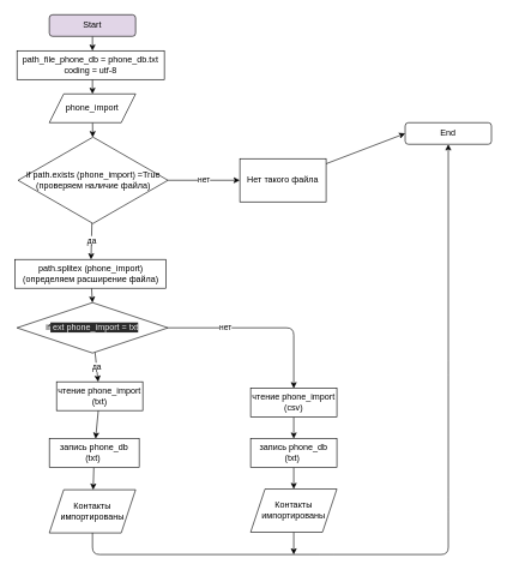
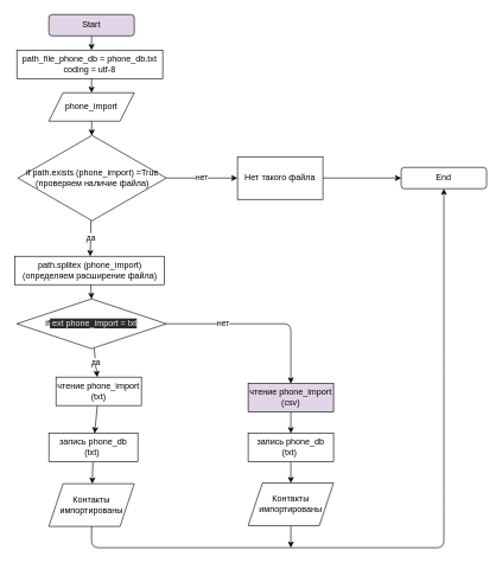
- <mxCell id="30" value="End" style="rounded=1;whiteSpace=wrap;html=1;" parent="1" vertex="1"><mxGeometry x="563" y="170" width="120" height="30" as="geometry" /></mxCell>
+ <mxCell id="30" value="End" style="rounded=1;whiteSpace=wrap;html=1;" parent="1" vertex="1"><mxGeometry x="563" y="235" width="120" height="30" as="geometry" /></mxCell>
- <mxCell id="23" value="чтение phone_import&lt;br&gt;(csv)" style="whiteSpace=wrap;html=1;" parent="1" vertex="1"><mxGeometry x="348" y="539" width="120" height="40" as="geometry" /></mxCell>
+ <mxCell id="23" value="чтение phone_import&lt;br&gt;(csv)" style="whiteSpace=wrap;html=1;fillColor=#e1d5e7;" parent="1" vertex="1"><mxGeometry x="348" y="539" width="120" height="40" as="geometry" /></mxCell>
